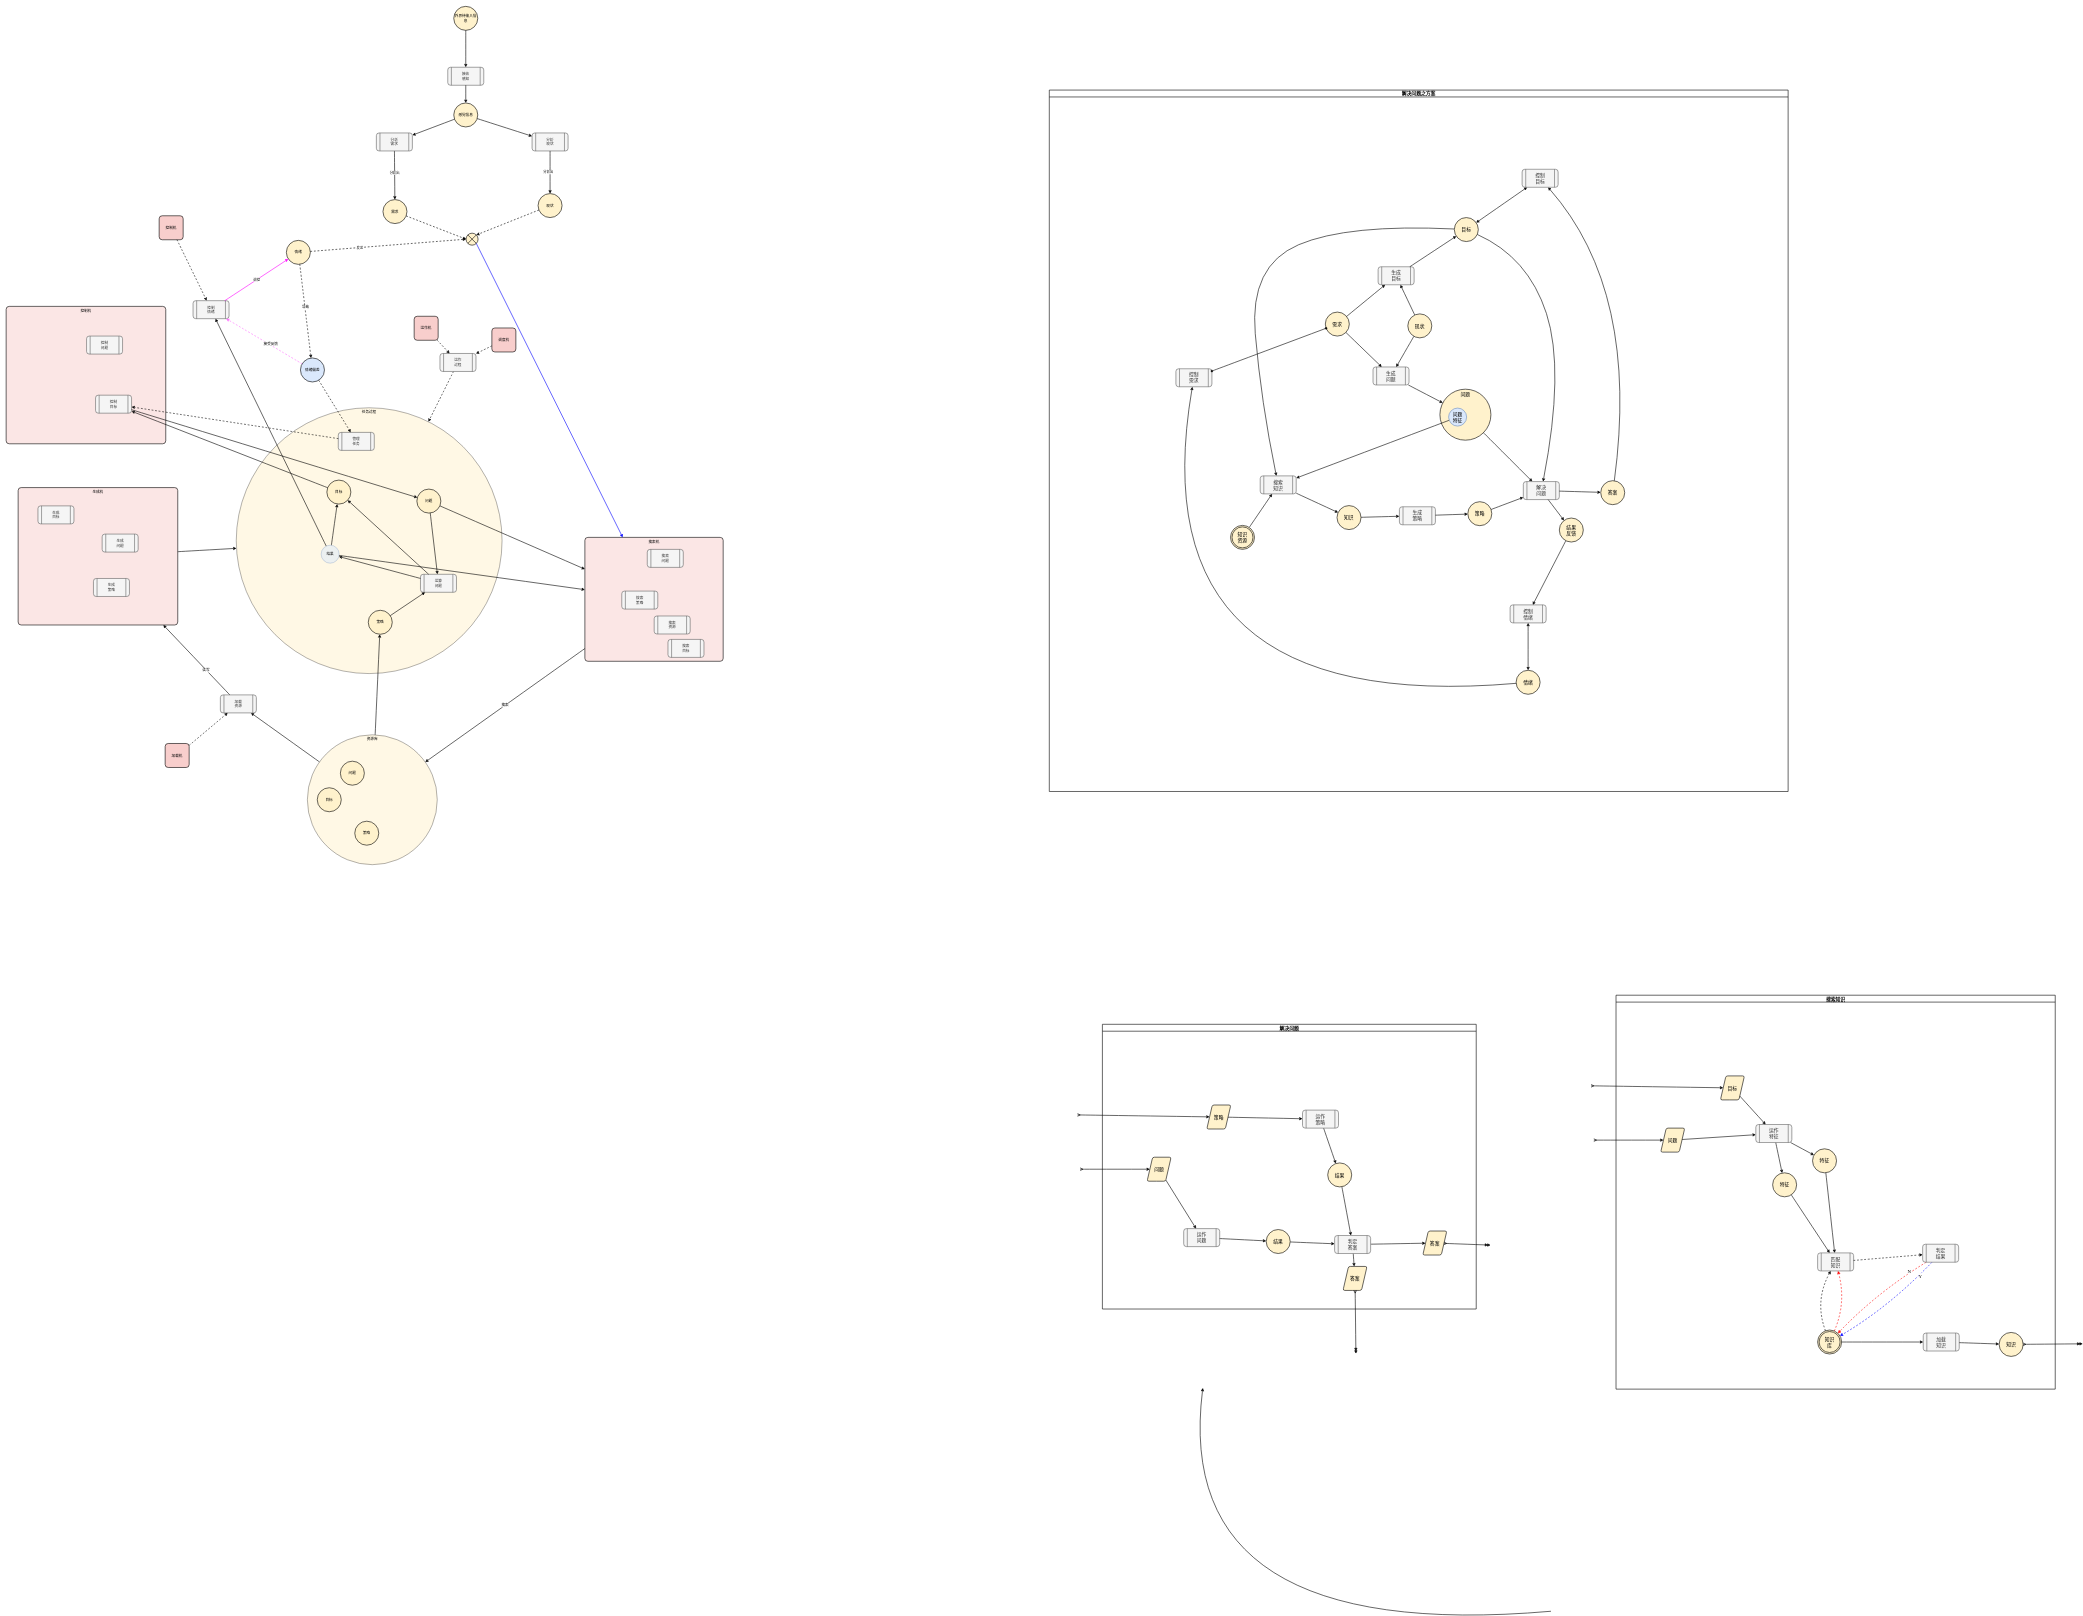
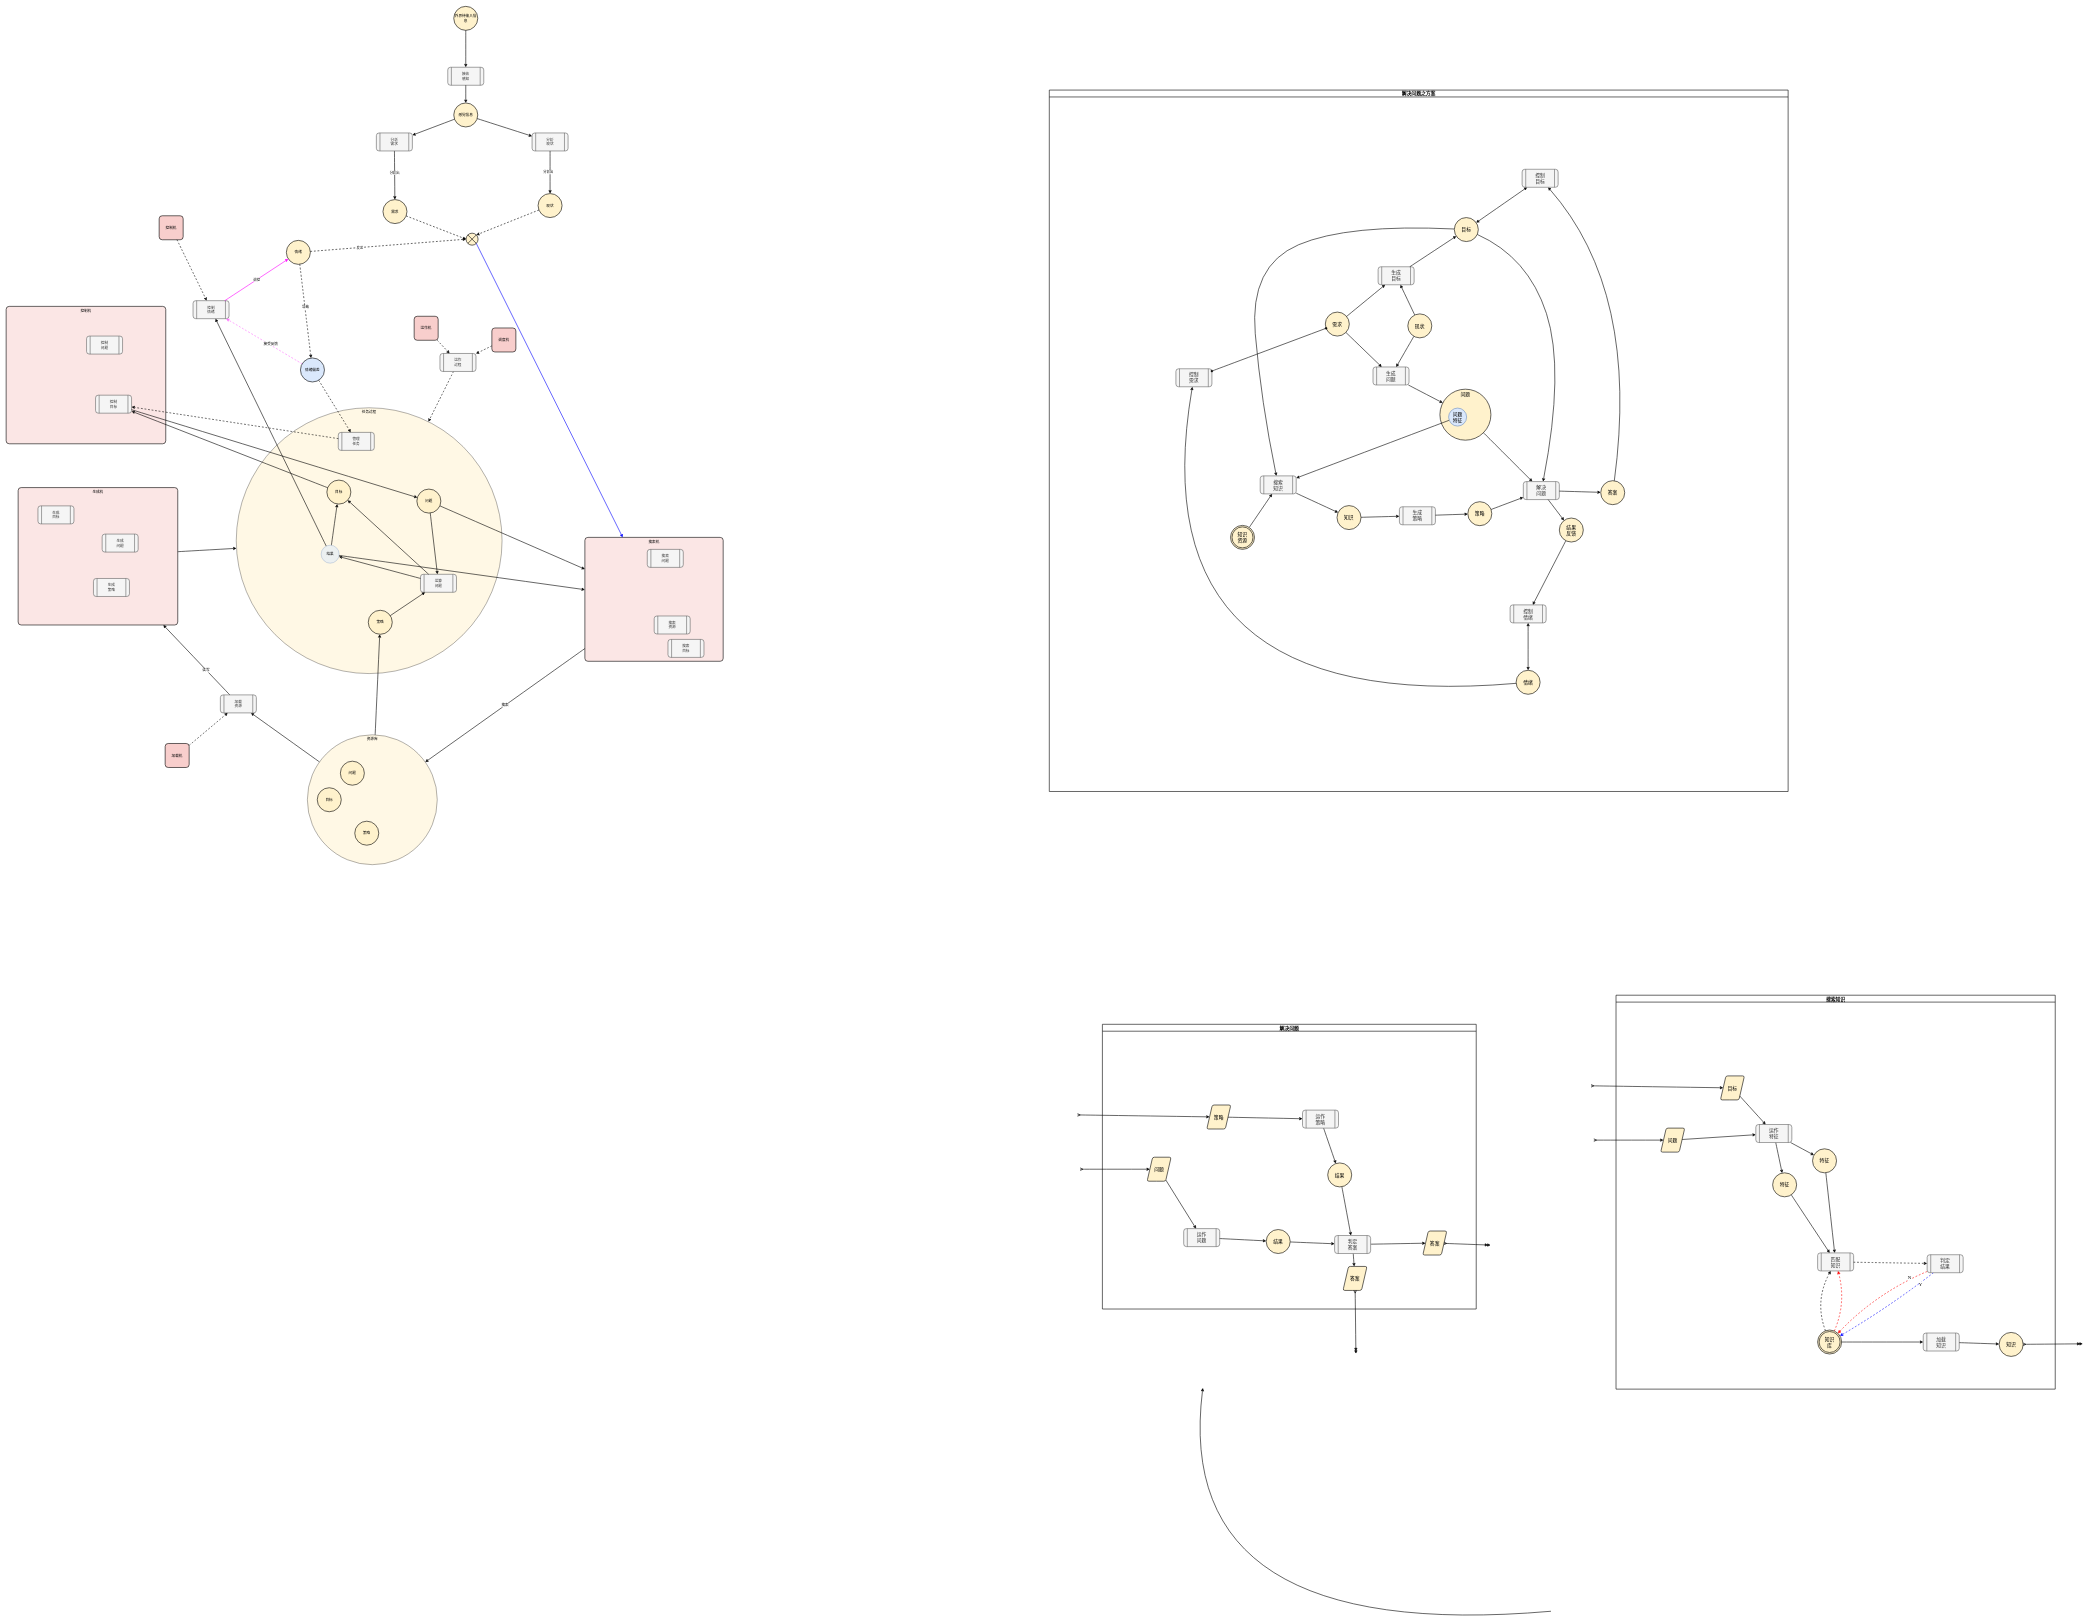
- <mxCell id="65" value="搜索&lt;br&gt;策略" style="shape=process;whiteSpace=wrap;html=1;backgroundOutline=1;fontFamily=Times New Roman;fontSize=12;fillColor=#f5f5f5;rounded=1;strokeWidth=2;strokeColor=#666666;resizable=0;rotatable=0;comic=0;fontColor=#333333;" vertex="1" parent="62"><mxGeometry x="123" y="179" width="120" height="60" as="geometry" /></mxCell>
- <mxCell id="174" value="判定&lt;br&gt;结果" style="shape=process;whiteSpace=wrap;html=1;backgroundOutline=1;fontFamily=Times New Roman;fontSize=16;rounded=1;strokeWidth=2;resizable=0;rotatable=0;comic=0;fillColor=#f5f5f5;fontColor=#333333;strokeColor=#666666;fontStyle=0" vertex="1" parent="149"><mxGeometry x="1022" y="830" width="120" height="60" as="geometry" /></mxCell>
+ <mxCell id="174" value="判定&lt;br&gt;结果" style="shape=process;whiteSpace=wrap;html=1;backgroundOutline=1;fontFamily=Times New Roman;fontSize=16;rounded=1;strokeWidth=2;resizable=0;rotatable=0;comic=0;fillColor=#f5f5f5;fontColor=#333333;strokeColor=#666666;fontStyle=0" vertex="1" parent="149"><mxGeometry x="1037" y="865" width="120" height="60" as="geometry" /></mxCell>
